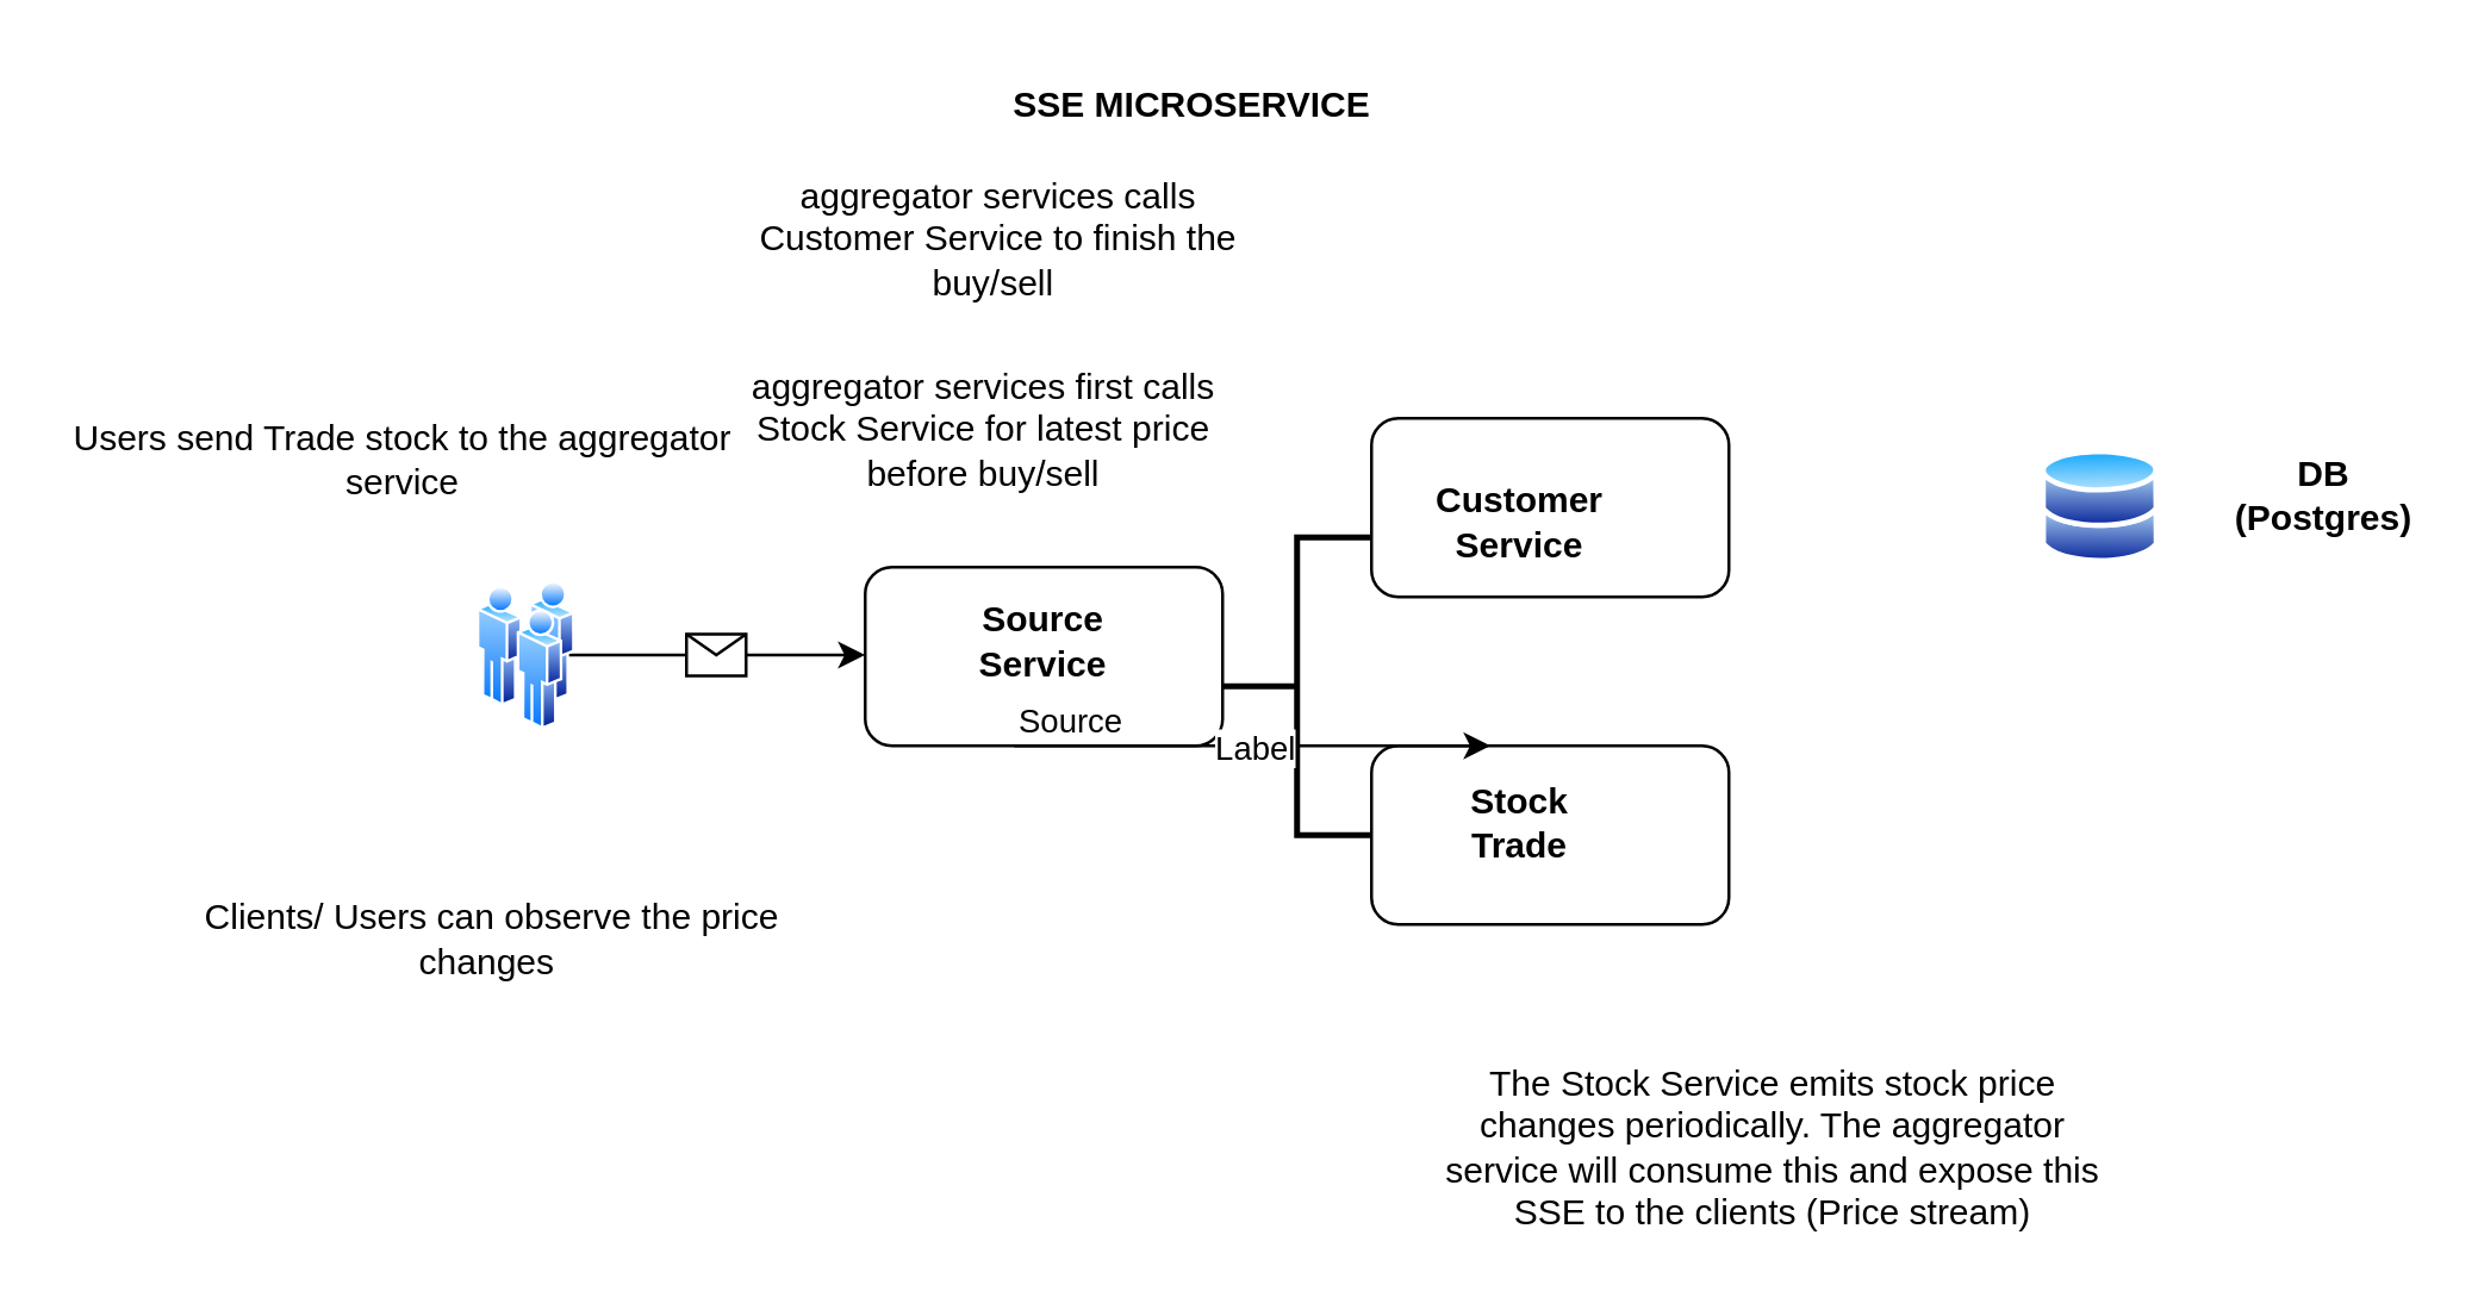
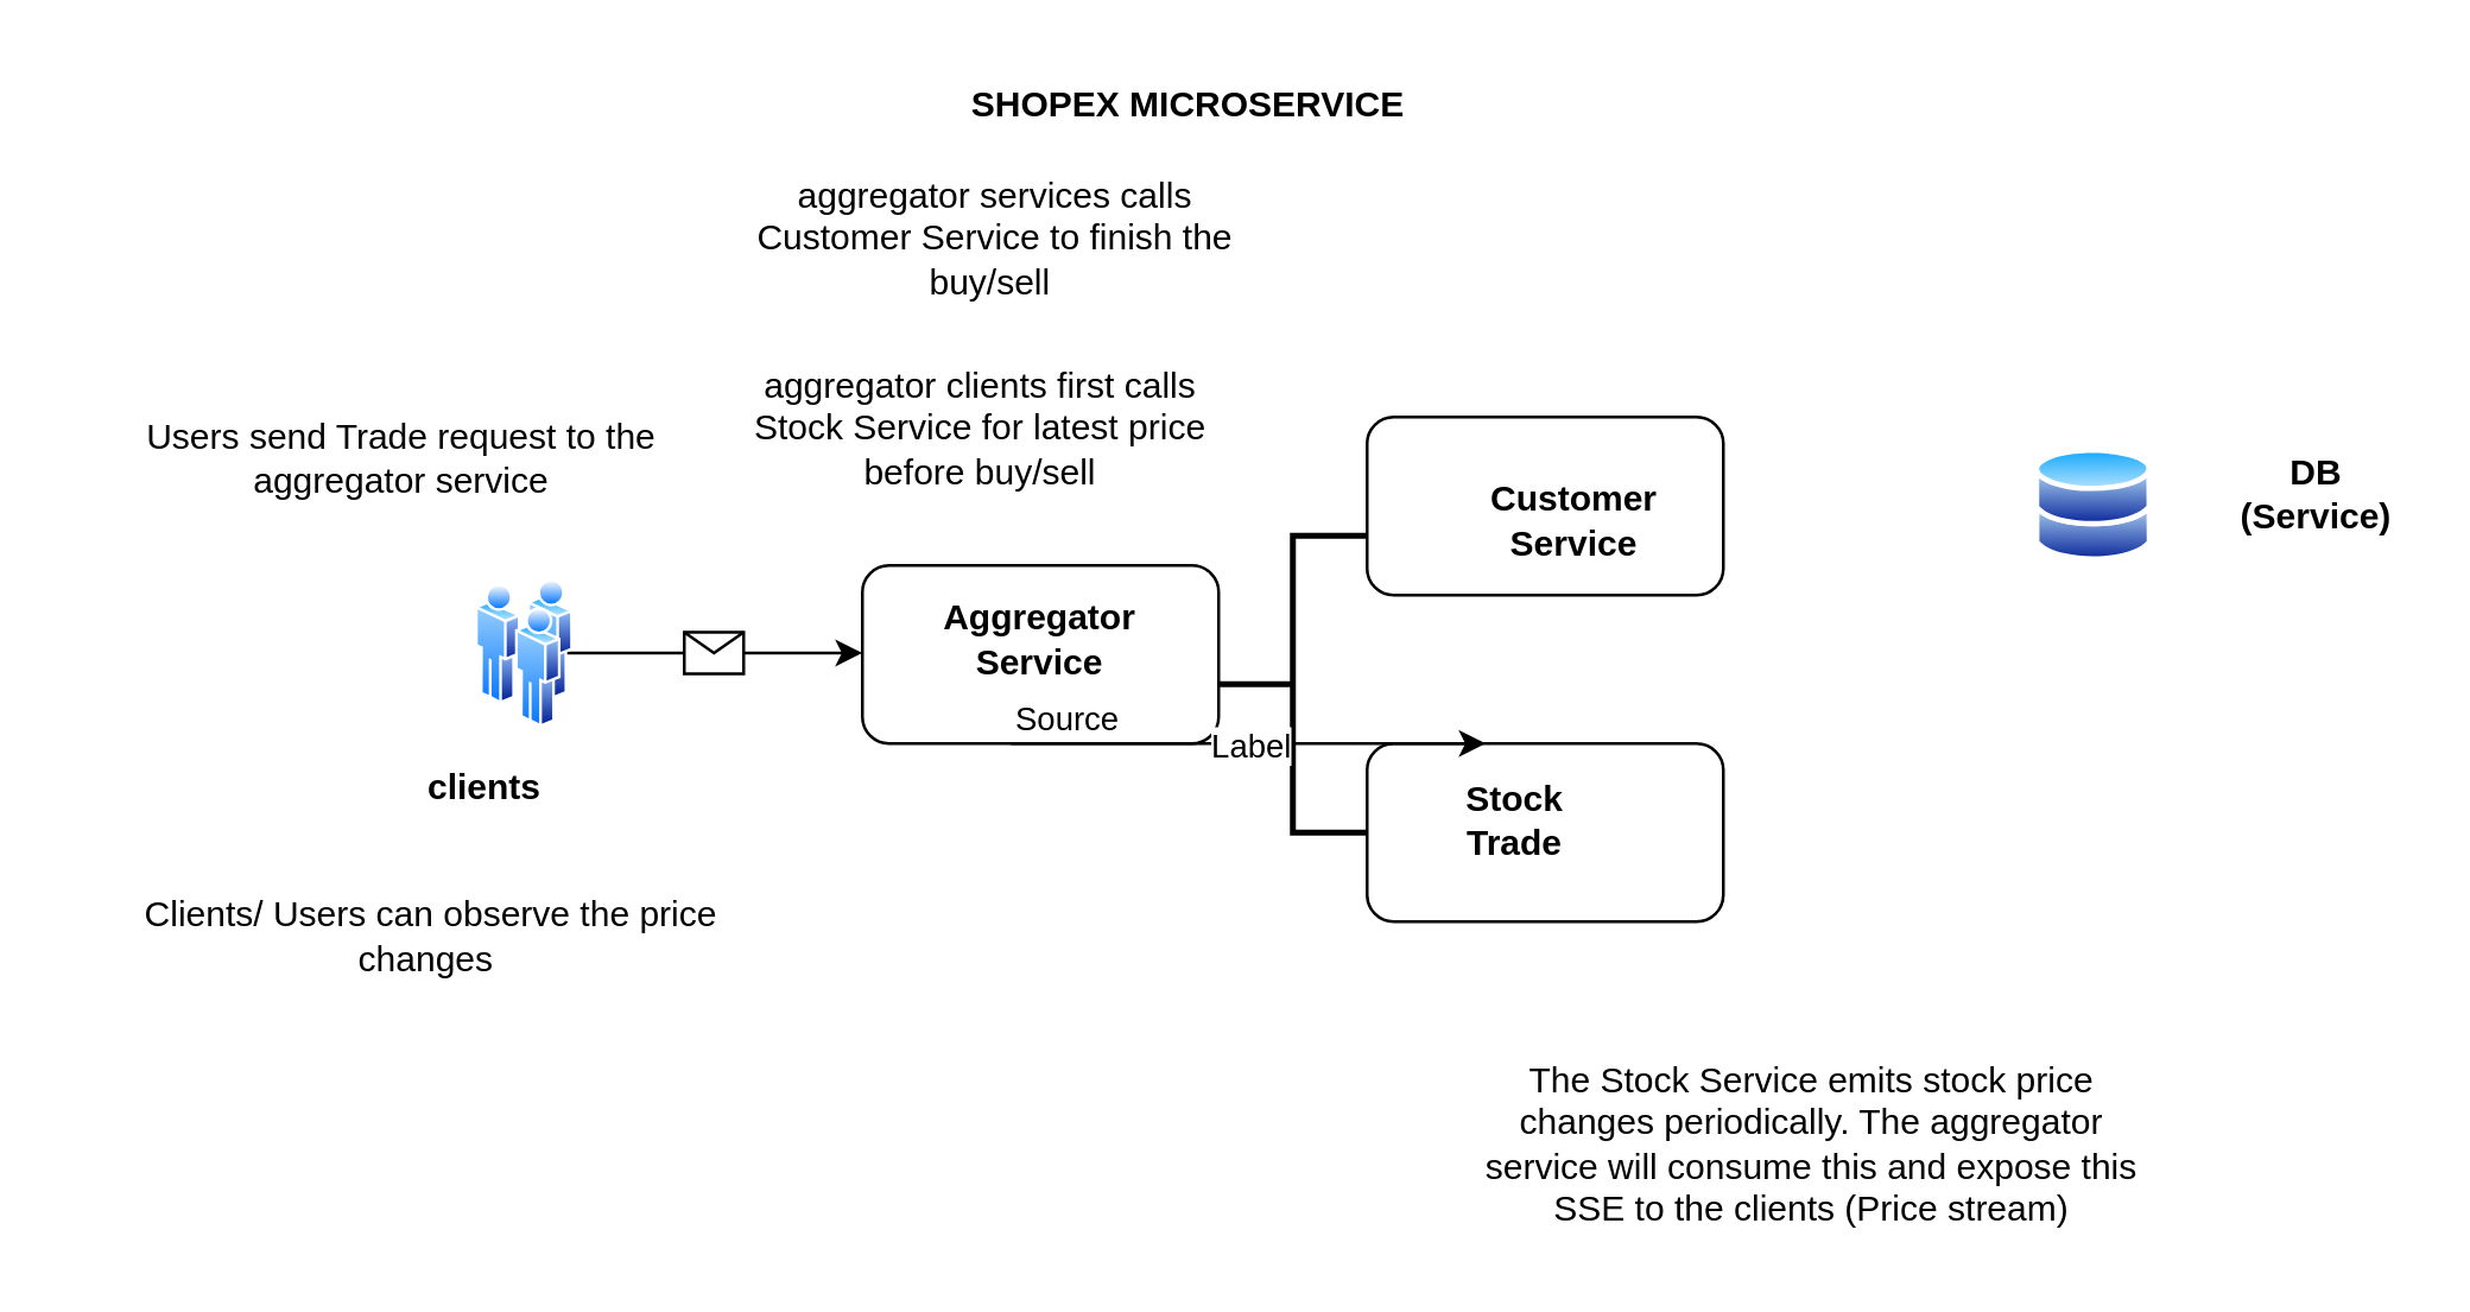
- <mxCell id="8" value="SSE MICROSERVICE" style="text;strokeColor=none;align=center;fillColor=none;html=1;verticalAlign=middle;whiteSpace=wrap;rounded=0;fontStyle=1" parent="1" vertex="1"><mxGeometry x="280" y="20" width="240" height="30" as="geometry" /></mxCell>
+ <mxCell id="8" value="SHOPEX MICROSERVICE" style="text;strokeColor=none;align=center;fillColor=none;html=1;verticalAlign=middle;whiteSpace=wrap;rounded=0;fontStyle=1" parent="1" vertex="1"><mxGeometry x="280" y="20" width="240" height="30" as="geometry" /></mxCell>
- <mxCell id="19" value="aggregator services first calls Stock Service for latest price before buy/sell" style="text;strokeColor=none;align=center;fillColor=none;html=1;verticalAlign=middle;whiteSpace=wrap;rounded=0;" parent="1" vertex="1"><mxGeometry x="240" y="128.5" width="180" height="31" as="geometry" /></mxCell>
+ <mxCell id="19" value="aggregator clients first calls Stock Service for latest price before buy/sell" style="text;strokeColor=none;align=center;fillColor=none;html=1;verticalAlign=middle;whiteSpace=wrap;rounded=0;" parent="1" vertex="1"><mxGeometry x="240" y="128.5" width="180" height="31" as="geometry" /></mxCell>
- <mxCell id="18" value="Users send Trade stock to the aggregator service" style="text;strokeColor=none;align=center;fillColor=none;html=1;verticalAlign=middle;whiteSpace=wrap;rounded=0;" parent="1" vertex="1"><mxGeometry x="20" y="139" width="230" height="30.5" as="geometry" /></mxCell>
+ <mxCell id="18" value="Users send Trade request to the aggregator service" style="text;strokeColor=none;align=center;fillColor=none;html=1;verticalAlign=middle;whiteSpace=wrap;rounded=0;" parent="1" vertex="1"><mxGeometry x="20" y="139" width="230" height="30.5" as="geometry" /></mxCell>
- <mxCell id="14" value="DB (Postgres)" style="text;strokeColor=none;align=center;fillColor=none;html=1;verticalAlign=middle;whiteSpace=wrap;rounded=0;fontStyle=1" parent="1" vertex="1"><mxGeometry x="750" y="150.5" width="60" height="30" as="geometry" /></mxCell>
+ <mxCell id="14" value="DB (Service)" style="text;strokeColor=none;align=center;fillColor=none;html=1;verticalAlign=middle;whiteSpace=wrap;rounded=0;fontStyle=1" parent="1" vertex="1"><mxGeometry x="750" y="150.5" width="60" height="30" as="geometry" /></mxCell>
- <mxCell id="12" value="Customer Service" style="text;strokeColor=none;align=center;fillColor=none;html=1;verticalAlign=middle;whiteSpace=wrap;rounded=0;fontStyle=1" parent="1" vertex="1"><mxGeometry x="480" y="159.5" width="60" height="30" as="geometry" /></mxCell>
+ <mxCell id="12" value="Customer Service" style="text;strokeColor=none;align=center;fillColor=none;html=1;verticalAlign=middle;whiteSpace=wrap;rounded=0;fontStyle=1" parent="1" vertex="1"><mxGeometry x="500" y="159.5" width="60" height="30" as="geometry" /></mxCell>
- <mxCell id="11" value="Source Service" style="text;strokeColor=none;align=center;fillColor=none;html=1;verticalAlign=middle;whiteSpace=wrap;rounded=0;fontStyle=1" parent="1" vertex="1"><mxGeometry x="320" y="200" width="60" height="30" as="geometry" /></mxCell>
+ <mxCell id="11" value="Aggregator Service" style="text;strokeColor=none;align=center;fillColor=none;html=1;verticalAlign=middle;whiteSpace=wrap;rounded=0;fontStyle=1" parent="1" vertex="1"><mxGeometry x="320" y="200" width="60" height="30" as="geometry" /></mxCell>
+ <mxCell id="15" value="clients" style="text;strokeColor=none;align=center;fillColor=none;html=1;verticalAlign=middle;whiteSpace=wrap;rounded=0;fontStyle=1" parent="1" vertex="1"><mxGeometry x="133" y="250" width="60" height="30" as="geometry" /></mxCell>
- <mxCell id="17" value="Clients/ Users can observe the price changes&amp;nbsp;" style="text;strokeColor=none;align=center;fillColor=none;html=1;verticalAlign=middle;whiteSpace=wrap;rounded=0;" parent="1" vertex="1"><mxGeometry x="50" y="299.5" width="230" height="30.5" as="geometry" /></mxCell>
+ <mxCell id="17" value="Clients/ Users can observe the price changes&amp;nbsp;" style="text;strokeColor=none;align=center;fillColor=none;html=1;verticalAlign=middle;whiteSpace=wrap;rounded=0;" parent="1" vertex="1"><mxGeometry x="30" y="299.5" width="230" height="30.5" as="geometry" /></mxCell>
- <mxCell id="16" value="The Stock Service emits stock price changes periodically. The aggregator service will consume this and expose this SSE to the clients (Price stream)" style="text;strokeColor=none;align=center;fillColor=none;html=1;verticalAlign=middle;whiteSpace=wrap;rounded=0;" parent="1" vertex="1"><mxGeometry x="480" y="350" width="230" height="70" as="geometry" /></mxCell>
+ <mxCell id="16" value="The Stock Service emits stock price changes periodically. The aggregator service will consume this and expose this SSE to the clients (Price stream)" style="text;strokeColor=none;align=center;fillColor=none;html=1;verticalAlign=middle;whiteSpace=wrap;rounded=0;" parent="1" vertex="1"><mxGeometry x="495" y="350" width="230" height="70" as="geometry" /></mxCell>
